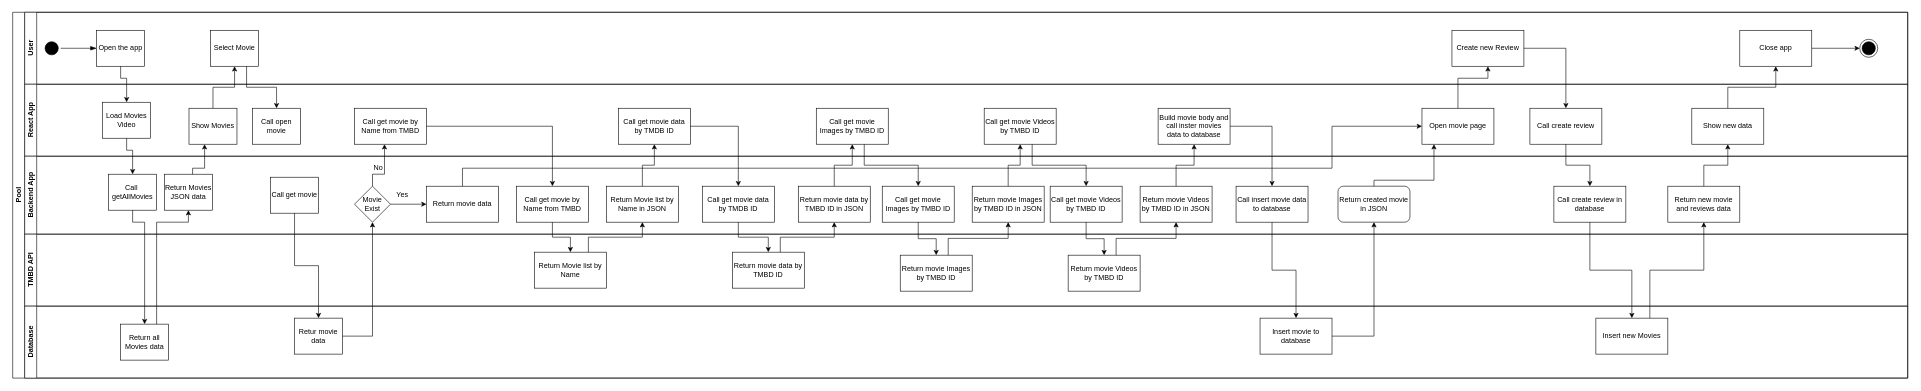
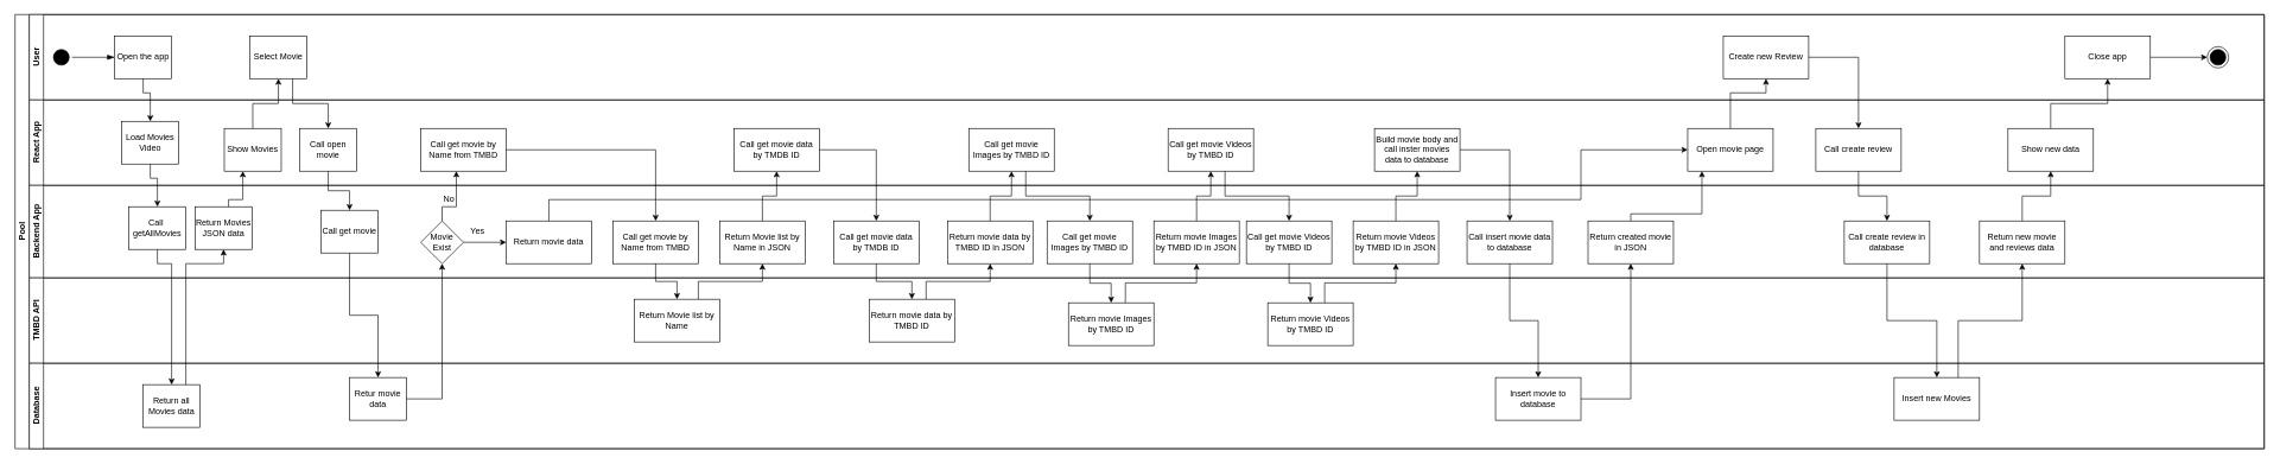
+ <mxCell id="62" value="" style="endArrow=classic;html=1;rounded=0;edgeStyle=orthogonalEdgeStyle;" parent="2" source="15" target="29" edge="1"><mxGeometry width="50" height="50" relative="1" as="geometry"><mxPoint x="280" y="270" as="sourcePoint" /><mxPoint x="330" y="220" as="targetPoint" /></mxGeometry></mxCell>
- <mxCell id="42" value="Return created movie in JSON" style="whiteSpace=wrap;html=1;fontColor=#000000;rounded=1;" parent="24" vertex="1"><mxGeometry x="2190" y="50" width="120" height="60" as="geometry" /></mxCell>
+ <mxCell id="42" value="Return created movie in JSON" style="whiteSpace=wrap;html=1;fontColor=#000000;" parent="24" vertex="1"><mxGeometry x="2190" y="50" width="120" height="60" as="geometry" /></mxCell>
